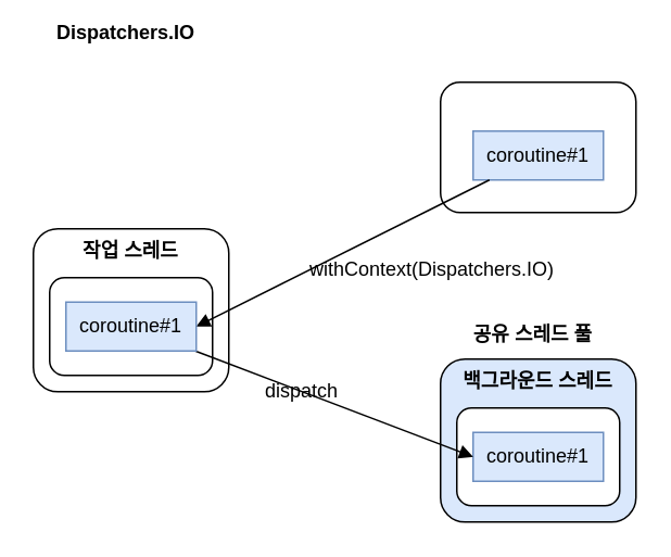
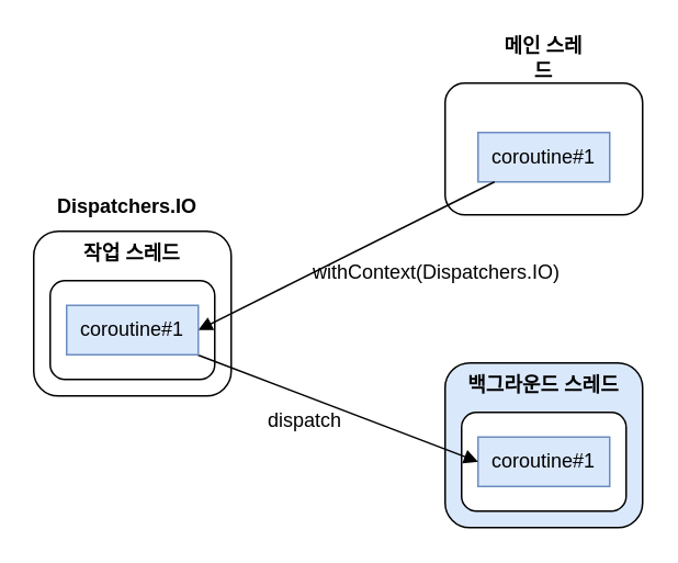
- <mxCell id="11" value="Dispatchers.IO" style="text;html=1;align=center;verticalAlign=middle;whiteSpace=wrap;rounded=0;fontStyle=1" vertex="1" parent="1"><mxGeometry x="37" y="5" width="80" height="30" as="geometry" /></mxCell>
+ <mxCell id="11" value="Dispatchers.IO" style="text;html=1;align=center;verticalAlign=middle;whiteSpace=wrap;rounded=0;fontStyle=1" vertex="1" parent="1"><mxGeometry x="37" y="110" width="80" height="30" as="geometry" /></mxCell>
+ <mxCell id="7" value="메인 스레드" style="text;html=1;align=center;verticalAlign=middle;whiteSpace=wrap;rounded=0;fontStyle=1" vertex="1" parent="1"><mxGeometry x="300" y="20" width="60" height="30" as="geometry" /></mxCell>
- <mxCell id="8" value="공유 스레드 풀" style="text;html=1;align=center;verticalAlign=middle;whiteSpace=wrap;rounded=0;fontStyle=1" vertex="1" parent="1"><mxGeometry x="287" y="190" width="80" height="30" as="geometry" /></mxCell>
- <mxCell id="16" value="dispatch" style="text;html=1;align=center;verticalAlign=middle;whiteSpace=wrap;rounded=0;" vertex="1" parent="1"><mxGeometry x="150" y="225" width="70" height="30" as="geometry" /></mxCell>
+ <mxCell id="16" value="dispatch" style="text;html=1;align=center;verticalAlign=middle;whiteSpace=wrap;rounded=0;" vertex="1" parent="1"><mxGeometry x="150" y="240" width="70" height="30" as="geometry" /></mxCell>
